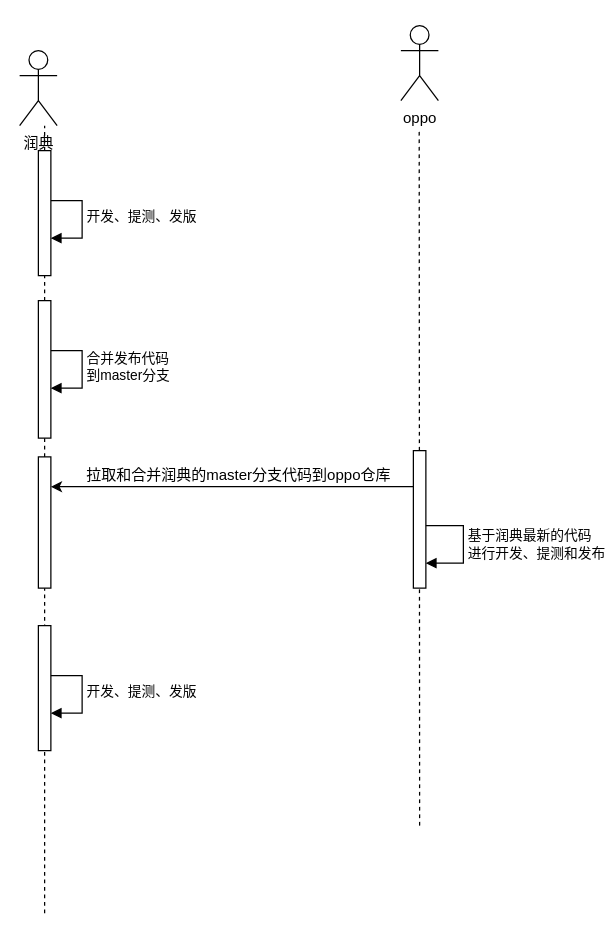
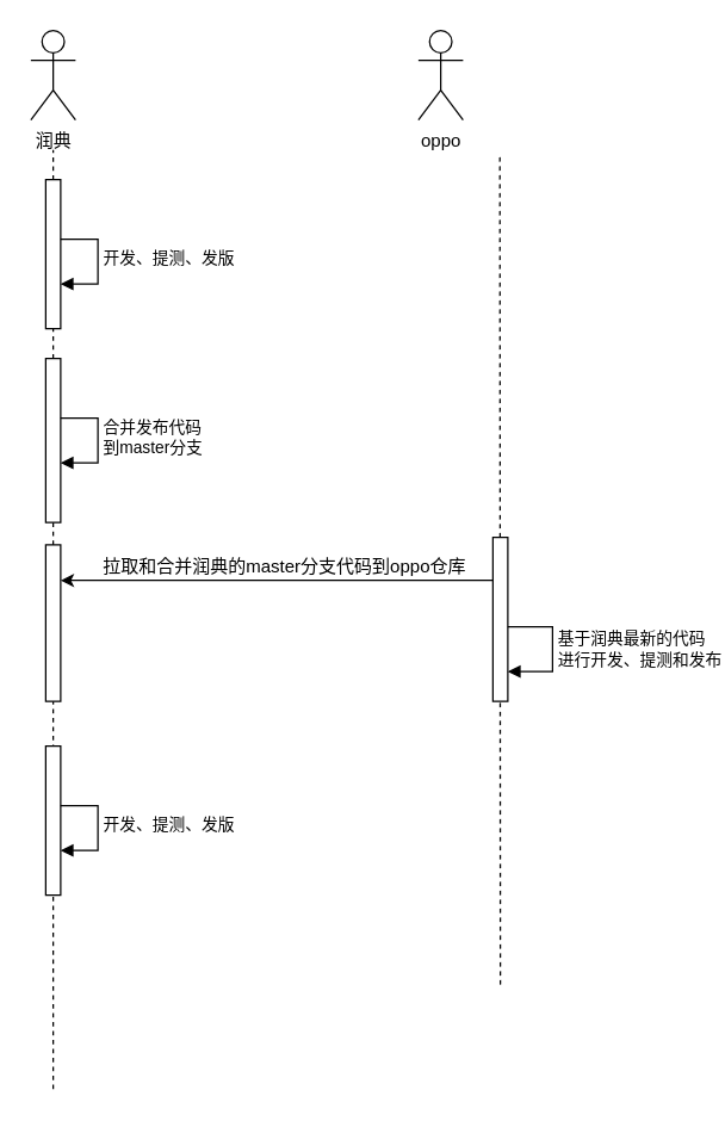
- <mxCell id="4" value="oppo" style="shape=umlActor;verticalLabelPosition=bottom;verticalAlign=top;html=1;" vertex="1" parent="1"><mxGeometry x="320" y="20" width="30" height="60" as="geometry" /></mxCell>
+ <mxCell id="4" value="oppo" style="shape=umlActor;verticalLabelPosition=bottom;verticalAlign=top;html=1;" vertex="1" parent="1"><mxGeometry x="280" y="20" width="30" height="60" as="geometry" /></mxCell>
- <mxCell id="3" value="润典" style="shape=umlActor;verticalLabelPosition=bottom;verticalAlign=top;html=1;" vertex="1" parent="1"><mxGeometry x="15" y="40" width="30" height="60" as="geometry" /></mxCell>
+ <mxCell id="3" value="润典" style="shape=umlActor;verticalLabelPosition=bottom;verticalAlign=top;html=1;" vertex="1" parent="1"><mxGeometry x="20" y="20" width="30" height="60" as="geometry" /></mxCell>
